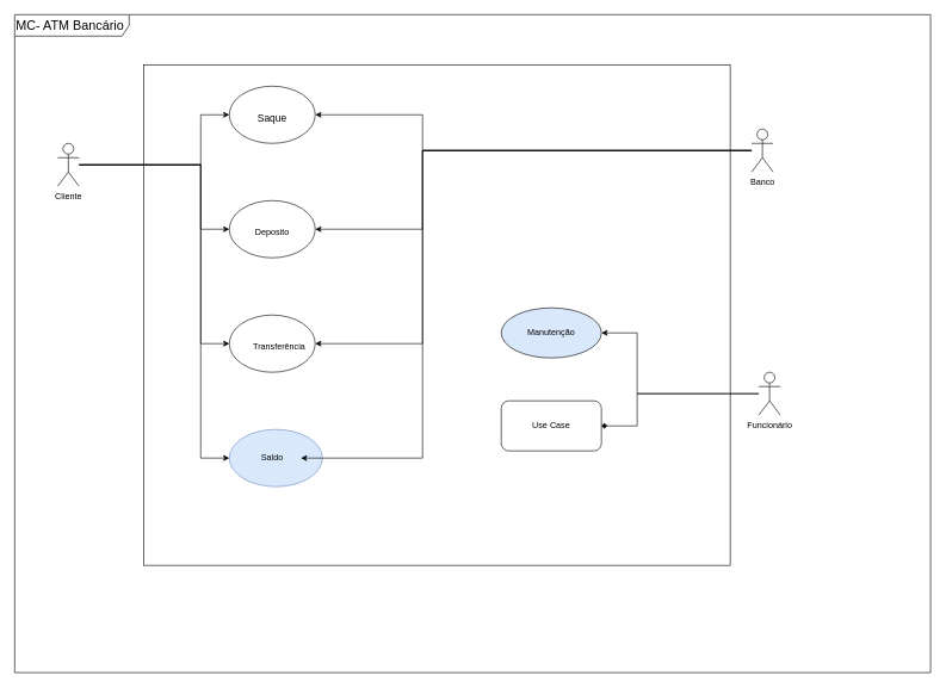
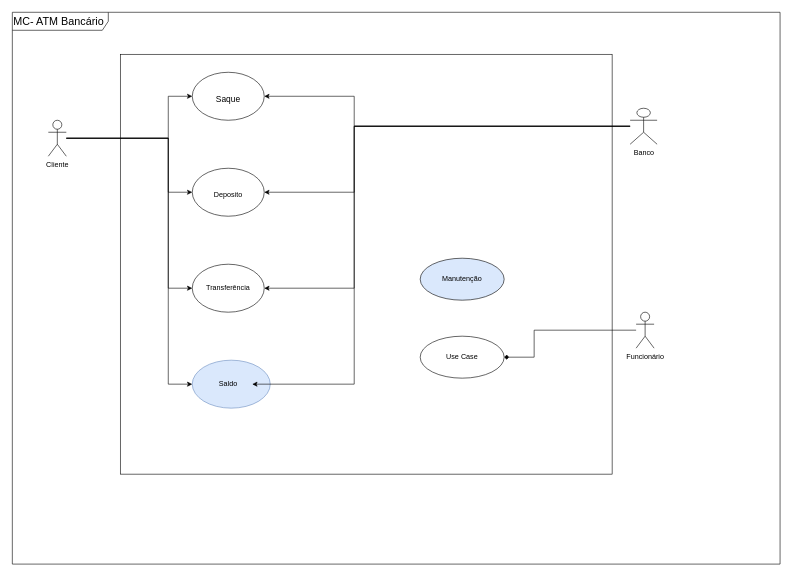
- <mxCell id="24" value="Banco" style="shape=umlActor;verticalLabelPosition=bottom;verticalAlign=top;html=1;outlineConnect=0;" vertex="1" parent="1"><mxGeometry x="1050" y="180" width="30" height="60" as="geometry" /></mxCell>
+ <mxCell id="24" value="Banco" style="shape=umlActor;verticalLabelPosition=bottom;verticalAlign=top;html=1;outlineConnect=0;" vertex="1" parent="1"><mxGeometry x="1050" y="180" width="45" height="60" as="geometry" /></mxCell>
- <mxCell id="17" style="edgeStyle=orthogonalEdgeStyle;rounded=0;orthogonalLoop=1;jettySize=auto;html=1;entryX=1;entryY=0.5;entryDx=0;entryDy=0;" edge="1" parent="1" source="19" target="25"><mxGeometry relative="1" as="geometry"><Array as="points"><mxPoint x="1065" y="550" /><mxPoint x="890" y="550" /><mxPoint x="890" y="465" /></Array></mxGeometry></mxCell>
- <mxCell id="15" value="Transferência" style="text;html=1;strokeColor=none;fillColor=none;align=center;verticalAlign=middle;whiteSpace=wrap;rounded=0;" vertex="1" parent="1"><mxGeometry x="350" y="470" width="80" height="30" as="geometry" /></mxCell>
+ <mxCell id="15" value="Transferência" style="text;html=1;strokeColor=none;fillColor=none;align=center;verticalAlign=middle;whiteSpace=wrap;rounded=0;" vertex="1" parent="1"><mxGeometry x="340" y="465" width="80" height="30" as="geometry" /></mxCell>
- <mxCell id="26" value="Use Case" style="whiteSpace=wrap;html=1;rounded=1;" vertex="1" parent="1"><mxGeometry x="700" y="560" width="140" height="70" as="geometry" /></mxCell>
+ <mxCell id="26" value="Use Case" style="ellipse;whiteSpace=wrap;html=1;" vertex="1" parent="1"><mxGeometry x="700" y="560" width="140" height="70" as="geometry" /></mxCell>
